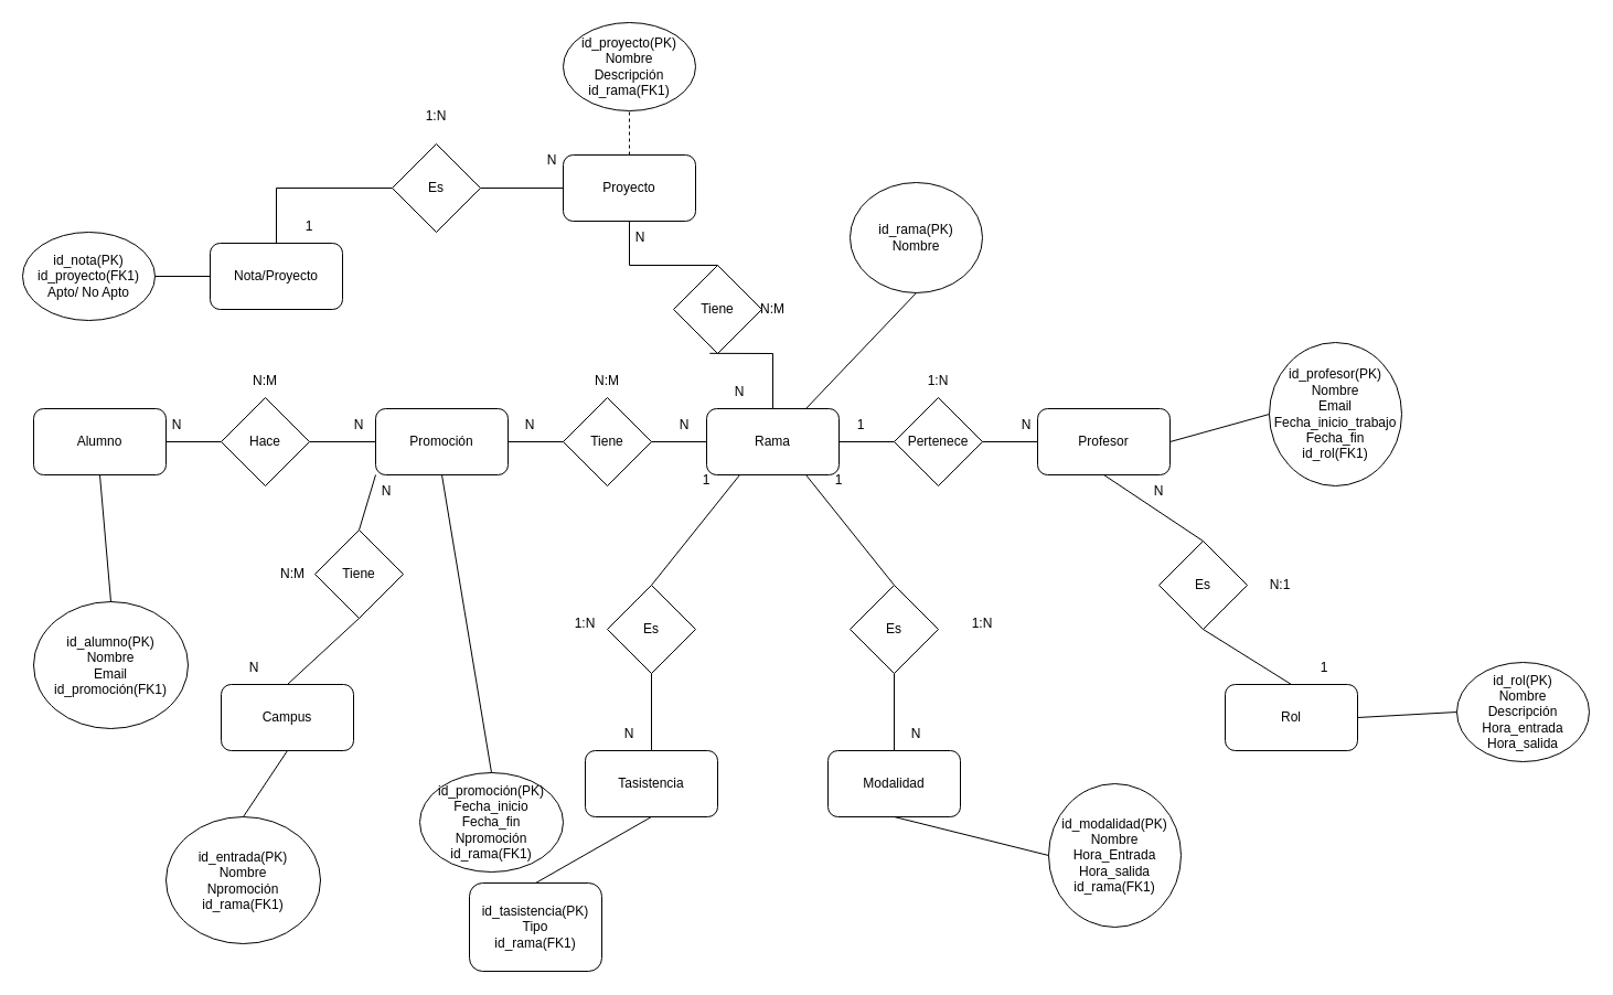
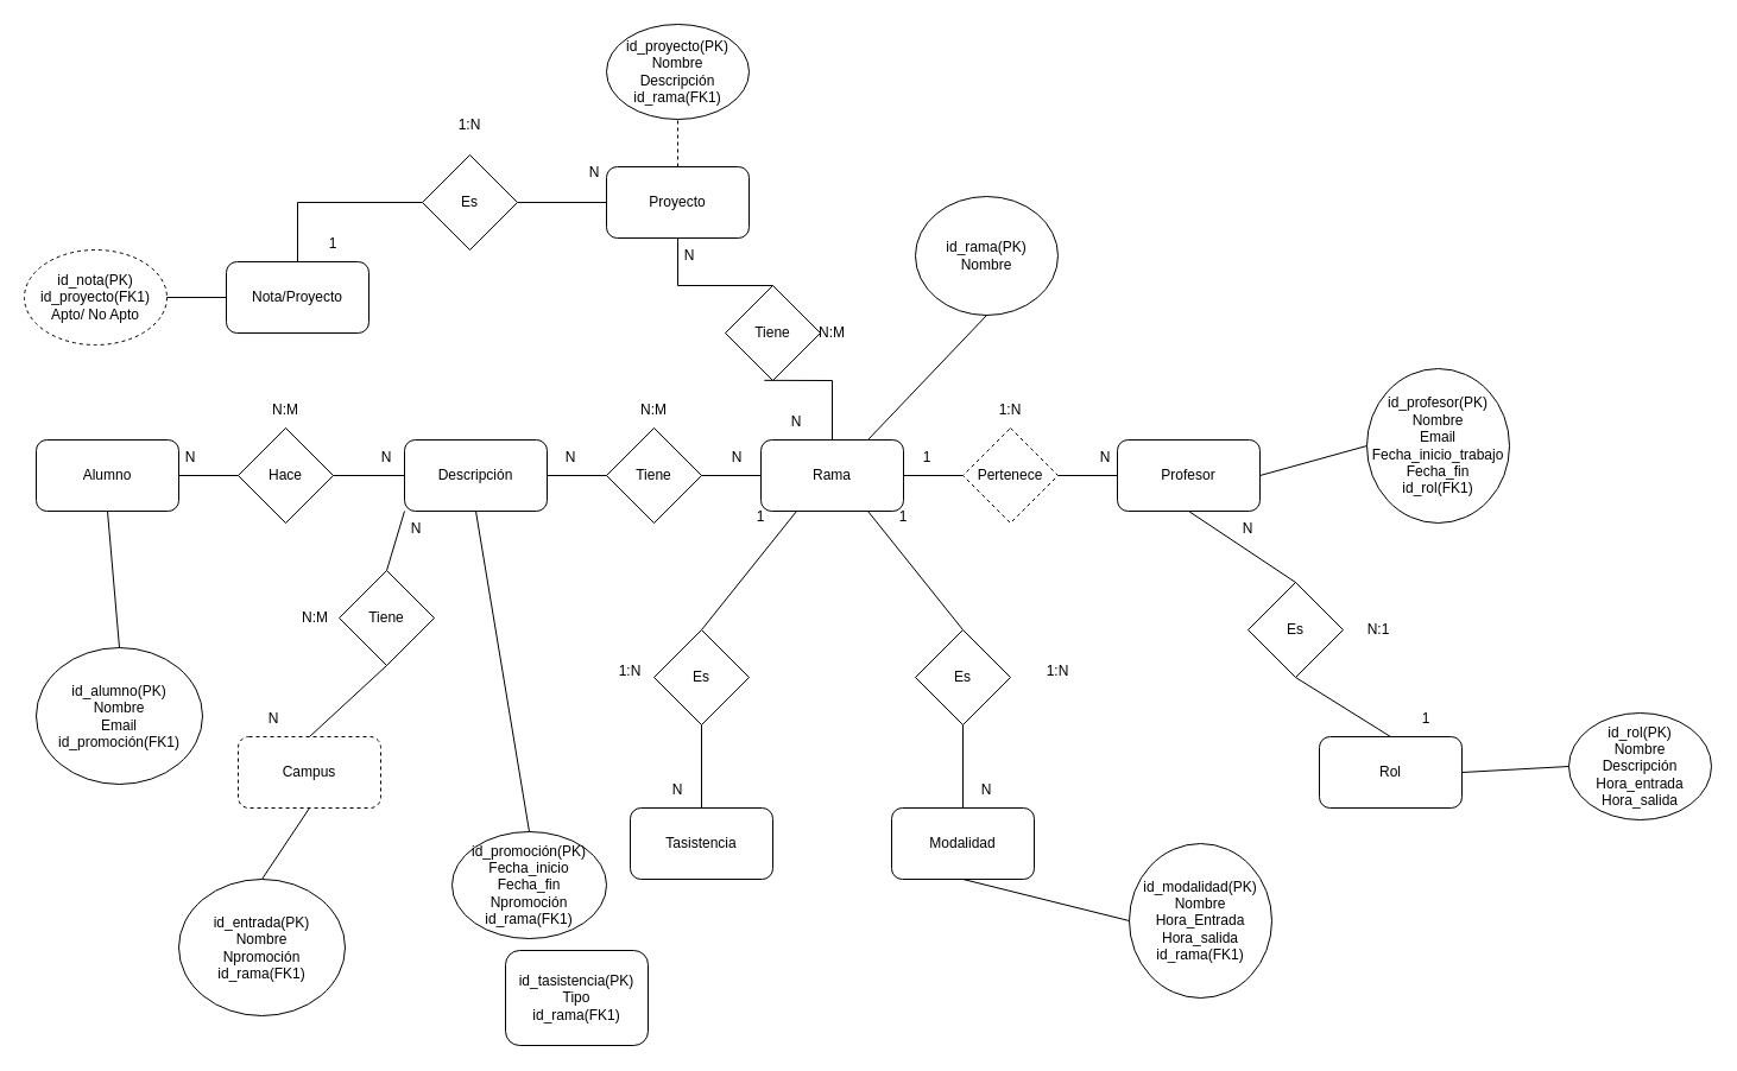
- <mxCell id="52" value="id_nota(PK)&lt;br&gt;id_proyecto(FK1)&lt;br&gt;Apto/ No Apto" style="ellipse;whiteSpace=wrap;html=1;" parent="1" vertex="1"><mxGeometry x="20" y="210" width="120" height="80" as="geometry" /></mxCell>
+ <mxCell id="52" value="id_nota(PK)&lt;br&gt;id_proyecto(FK1)&lt;br&gt;Apto/ No Apto" style="ellipse;whiteSpace=wrap;html=1;dashed=1;" parent="1" vertex="1"><mxGeometry x="20" y="210" width="120" height="80" as="geometry" /></mxCell>
- <mxCell id="29" value="Promoción" style="rounded=1;whiteSpace=wrap;html=1;" parent="1" vertex="1"><mxGeometry x="340" y="370" width="120" height="60" as="geometry" /></mxCell>
+ <mxCell id="29" value="Descripción" style="rounded=1;whiteSpace=wrap;html=1;" parent="1" vertex="1"><mxGeometry x="340" y="370" width="120" height="60" as="geometry" /></mxCell>
- <mxCell id="8" value="Pertenece" style="rhombus;whiteSpace=wrap;html=1;" parent="1" vertex="1"><mxGeometry x="810" y="360" width="80" height="80" as="geometry" /></mxCell>
+ <mxCell id="8" value="Pertenece" style="rhombus;whiteSpace=wrap;html=1;dashed=1;" parent="1" vertex="1"><mxGeometry x="810" y="360" width="80" height="80" as="geometry" /></mxCell>
- <mxCell id="77" value="Campus" style="rounded=1;whiteSpace=wrap;html=1;" vertex="1" parent="1"><mxGeometry x="200" y="620" width="120" height="60" as="geometry" /></mxCell>
+ <mxCell id="77" value="Campus" style="rounded=1;whiteSpace=wrap;html=1;dashed=1;" vertex="1" parent="1"><mxGeometry x="200" y="620" width="120" height="60" as="geometry" /></mxCell>
- <mxCell id="72" value="" style="endArrow=none;html=1;rounded=0;entryX=0.5;entryY=0;entryDx=0;entryDy=0;exitX=0.5;exitY=1;exitDx=0;exitDy=0;" parent="1" source="40" target="71" edge="1"><mxGeometry width="50" height="50" relative="1" as="geometry"><mxPoint x="650" y="650" as="sourcePoint" /><mxPoint x="700" y="600" as="targetPoint" /></mxGeometry></mxCell>
